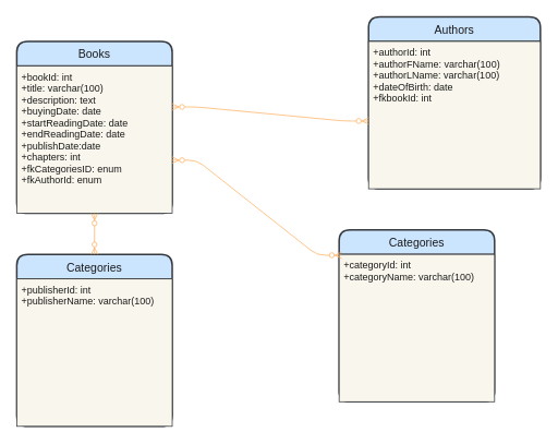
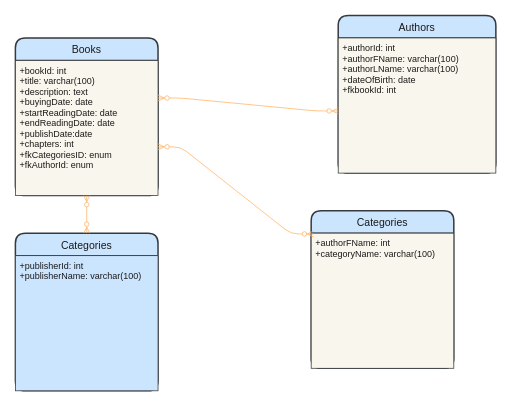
- <mxCell id="10" value="+categoryId: int&#10;+categoryName: varchar(100)&#10;&#10;" style="align=left;strokeColor=#36393d;fillColor=#f9f7ed;spacingLeft=4;fontSize=12;verticalAlign=top;resizable=0;rotatable=0;part=1;fontColor=#1A1A1A;" parent="9" vertex="1"><mxGeometry y="30" width="190" height="180" as="geometry" /></mxCell>
+ <mxCell id="10" value="+authorFName: int&#10;+categoryName: varchar(100)&#10;&#10;" style="align=left;strokeColor=#36393d;fillColor=#f9f7ed;spacingLeft=4;fontSize=12;verticalAlign=top;resizable=0;rotatable=0;part=1;fontColor=#1A1A1A;" parent="9" vertex="1"><mxGeometry y="30" width="190" height="180" as="geometry" /></mxCell>
- <mxCell id="15" value="+publisherId: int&#10;+publisherName: varchar(100)&#10;&#10;" style="align=left;strokeColor=#36393d;fillColor=#f9f7ed;spacingLeft=4;fontSize=12;verticalAlign=top;resizable=0;rotatable=0;part=1;fontColor=#1A1A1A;" vertex="1" parent="14"><mxGeometry y="30" width="190" height="180" as="geometry" /></mxCell>
+ <mxCell id="15" value="+publisherId: int&#10;+publisherName: varchar(100)&#10;&#10;" style="align=left;strokeColor=#36393d;fillColor=#cce5ff;spacingLeft=4;fontSize=12;verticalAlign=top;resizable=0;rotatable=0;part=1;fontColor=#1A1A1A;" vertex="1" parent="14"><mxGeometry y="30" width="190" height="180" as="geometry" /></mxCell>
